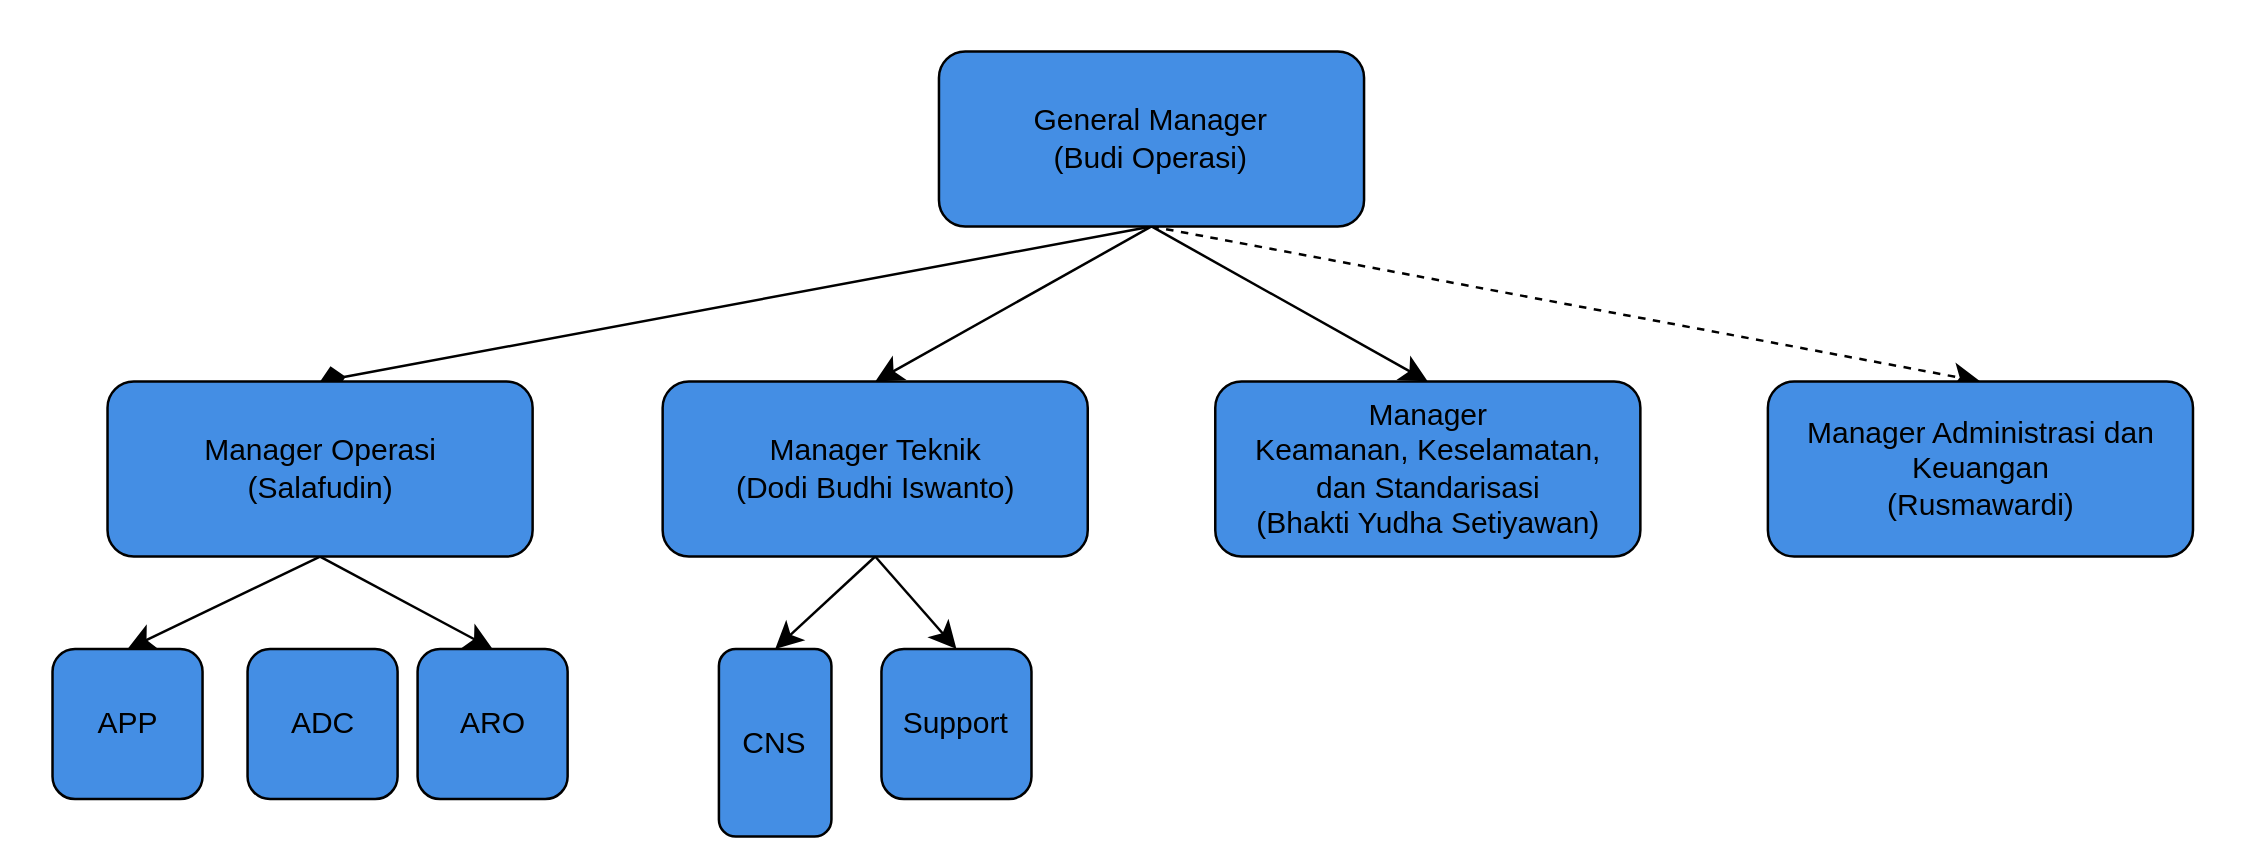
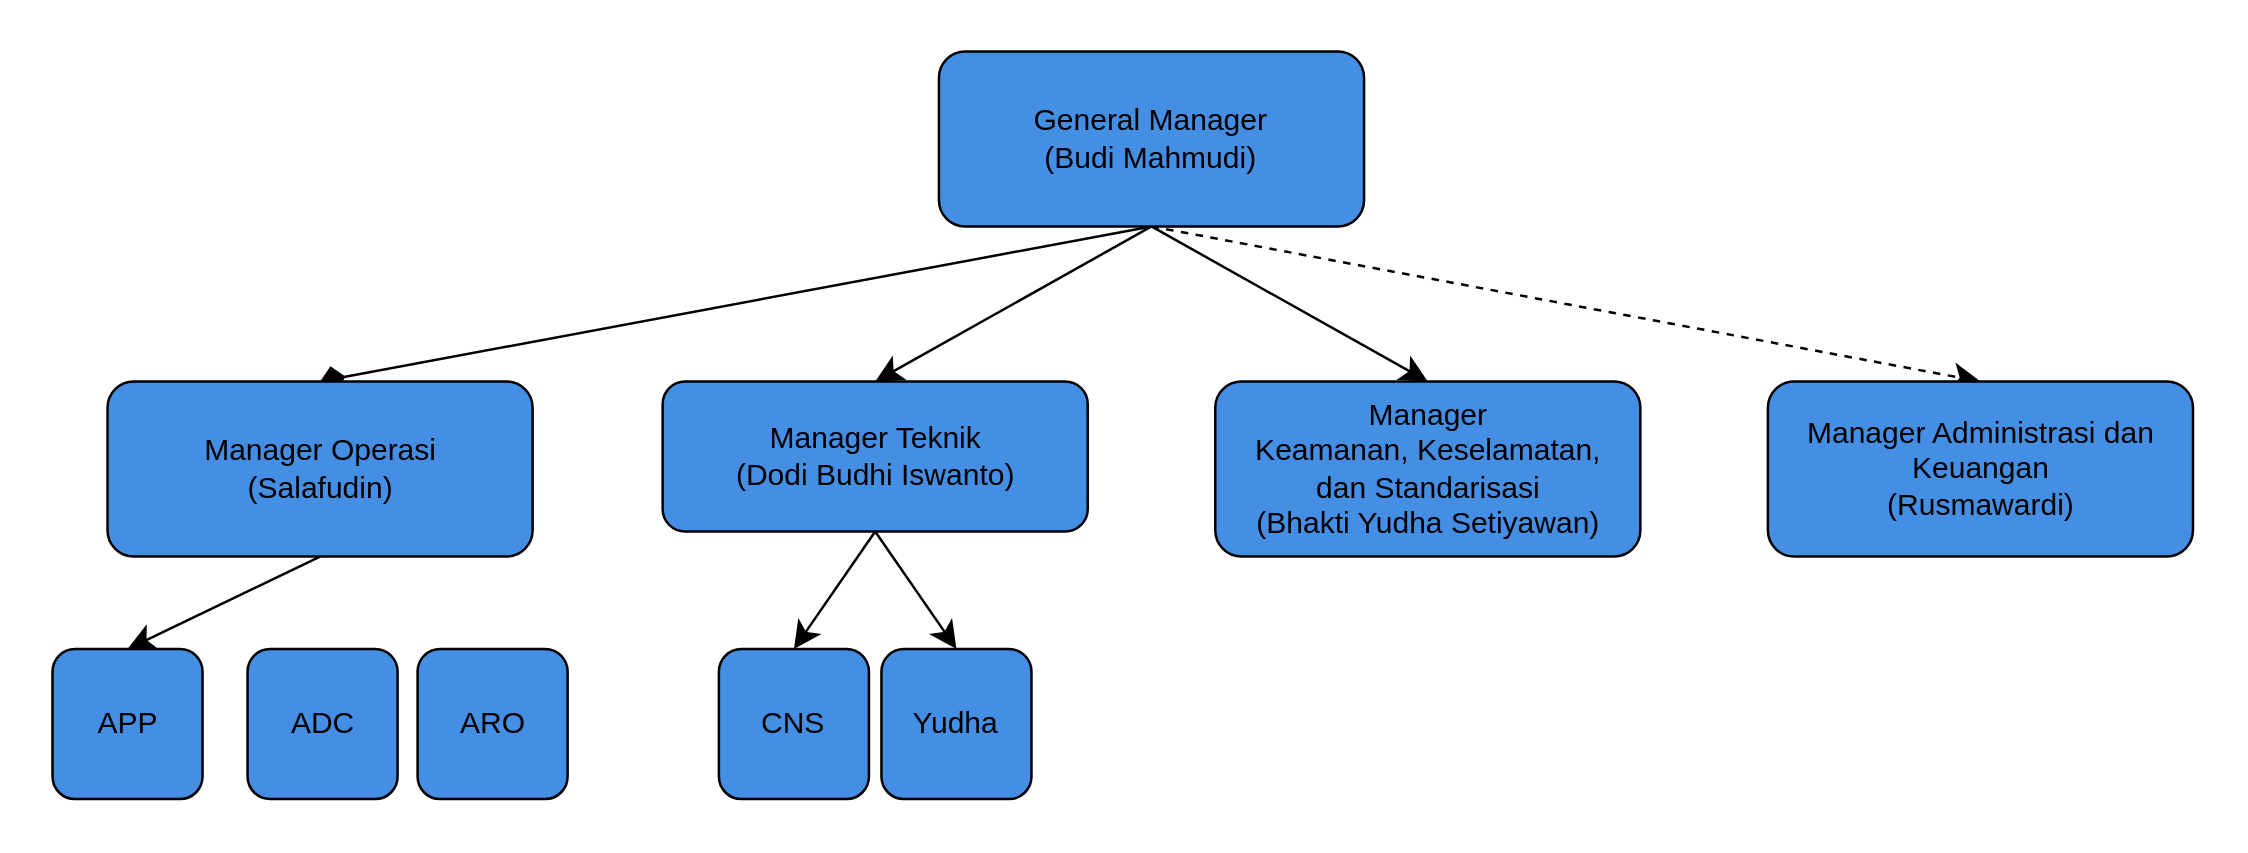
- <mxCell id="6" value="General Manager&lt;div&gt;(Budi Operasi)&lt;/div&gt;" style="rounded=1;whiteSpace=wrap;html=1;movable=1;resizable=1;rotatable=1;deletable=1;editable=1;locked=0;connectable=1;fillColor=#448ee4;" vertex="1" parent="1"><mxGeometry x="375" y="20" width="170" height="70" as="geometry" /></mxCell>
+ <mxCell id="6" value="General Manager&lt;div&gt;(Budi Mahmudi)&lt;/div&gt;" style="rounded=1;whiteSpace=wrap;html=1;movable=1;resizable=1;rotatable=1;deletable=1;editable=1;locked=0;connectable=1;fillColor=#448ee4;" vertex="1" parent="1"><mxGeometry x="375" y="20" width="170" height="70" as="geometry" /></mxCell>
- <mxCell id="12" value="Manager Teknik&lt;div&gt;(Dodi Budhi Iswanto)&lt;/div&gt;" style="rounded=1;whiteSpace=wrap;html=1;movable=1;resizable=1;rotatable=1;deletable=1;editable=1;locked=0;connectable=1;fillColor=#448ee4;" vertex="1" parent="1"><mxGeometry x="264.5" y="152" width="170" height="70" as="geometry" /></mxCell>
+ <mxCell id="12" value="Manager Teknik&lt;div&gt;(Dodi Budhi Iswanto)&lt;/div&gt;" style="rounded=1;whiteSpace=wrap;html=1;movable=1;resizable=1;rotatable=1;deletable=1;editable=1;locked=0;connectable=1;fillColor=#448ee4;" vertex="1" parent="1"><mxGeometry x="264.5" y="152" width="170" height="60" as="geometry" /></mxCell>
- <mxCell id="8" style="edgeStyle=none;curved=1;rounded=0;orthogonalLoop=1;jettySize=auto;html=1;exitX=0.5;exitY=1;exitDx=0;exitDy=0;entryX=0.5;entryY=0;entryDx=0;entryDy=0;fontSize=12;startSize=8;endSize=8;movable=1;resizable=1;rotatable=1;deletable=1;editable=1;locked=0;connectable=1;fillColor=#448ee4;" edge="1" parent="1" source="9" target="17"><mxGeometry relative="1" as="geometry" /></mxCell>
- <mxCell id="19" value="Support" style="rounded=1;whiteSpace=wrap;html=1;movable=1;resizable=1;rotatable=1;deletable=1;editable=1;locked=0;connectable=1;fillColor=#448ee4;" vertex="1" parent="1"><mxGeometry x="352" y="259" width="60" height="60" as="geometry" /></mxCell>
+ <mxCell id="19" value="Yudha" style="rounded=1;whiteSpace=wrap;html=1;movable=1;resizable=1;rotatable=1;deletable=1;editable=1;locked=0;connectable=1;fillColor=#448ee4;" vertex="1" parent="1"><mxGeometry x="352" y="259" width="60" height="60" as="geometry" /></mxCell>
- <mxCell id="18" value="CNS" style="rounded=1;whiteSpace=wrap;html=1;movable=1;resizable=1;rotatable=1;deletable=1;editable=1;locked=0;connectable=1;fillColor=#448ee4;" vertex="1" parent="1"><mxGeometry x="287" y="259" width="45" height="75" as="geometry" /></mxCell>
+ <mxCell id="18" value="CNS" style="rounded=1;whiteSpace=wrap;html=1;movable=1;resizable=1;rotatable=1;deletable=1;editable=1;locked=0;connectable=1;fillColor=#448ee4;" vertex="1" parent="1"><mxGeometry x="287" y="259" width="60" height="60" as="geometry" /></mxCell>
